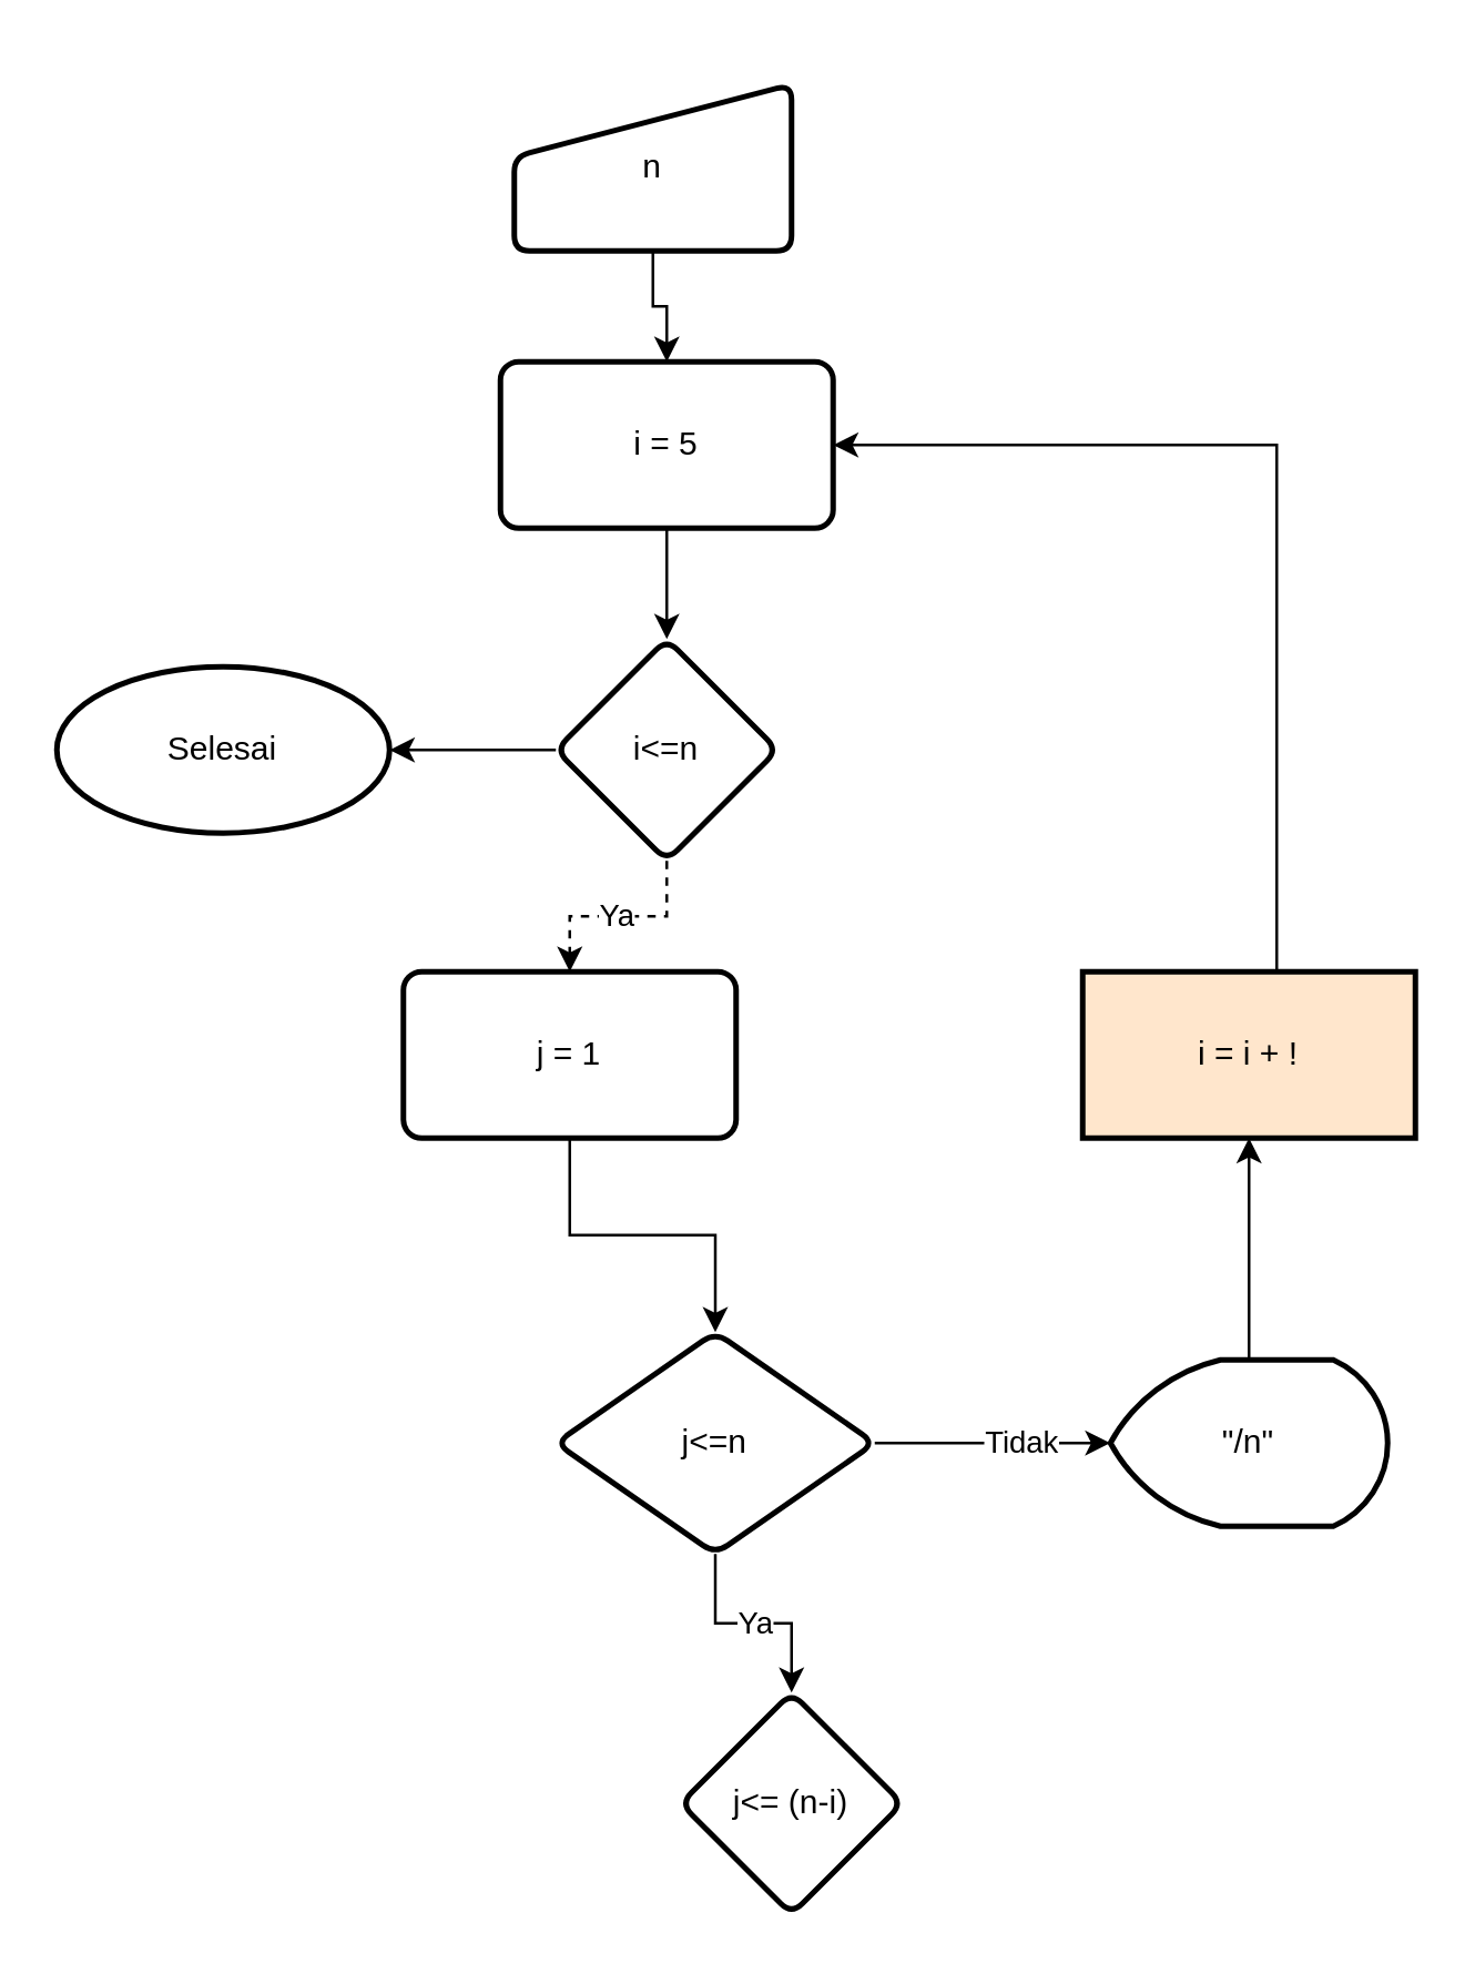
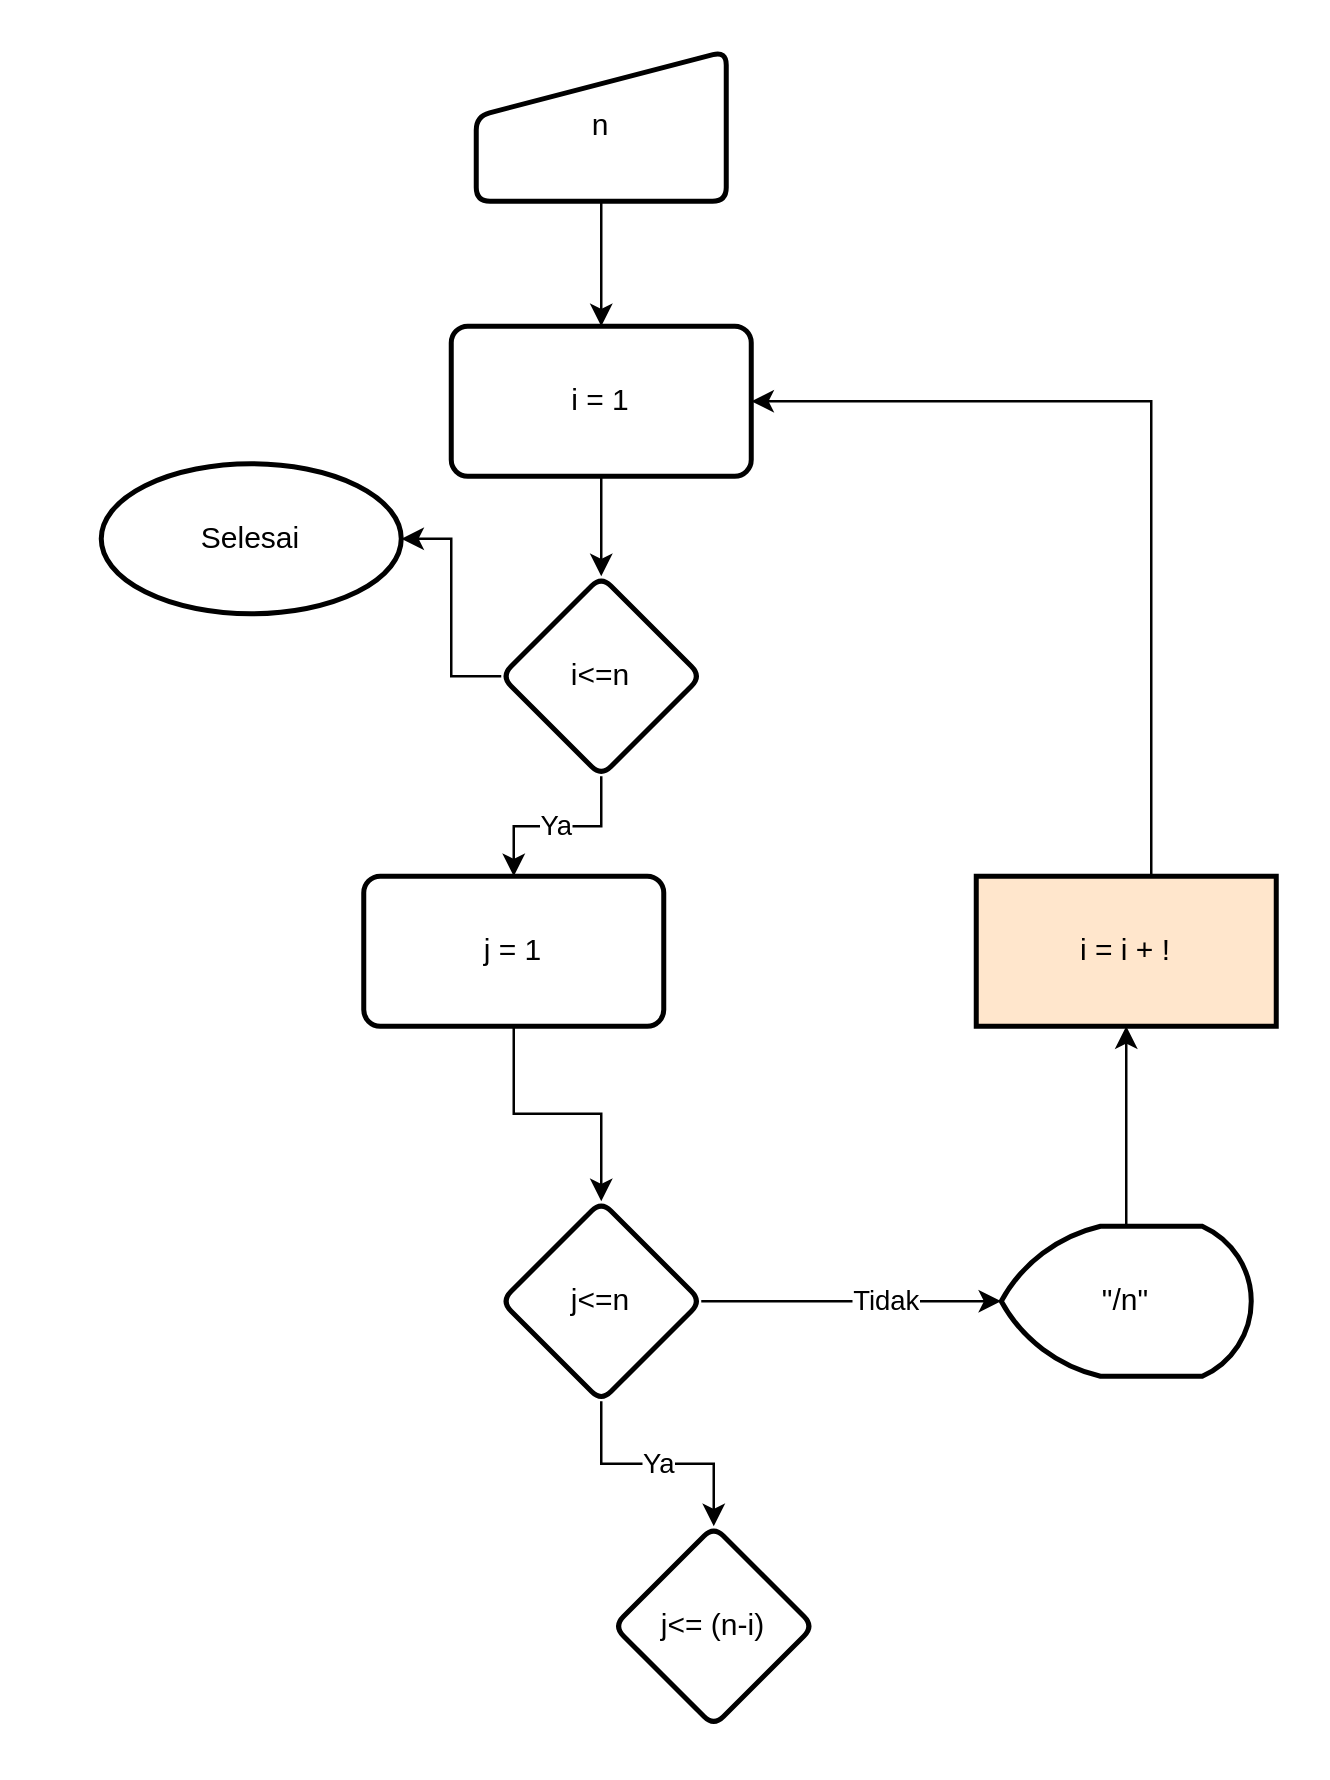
- <mxCell id="3" value="n" style="html=1;strokeWidth=2;shape=manualInput;whiteSpace=wrap;rounded=1;size=26;arcSize=11;" vertex="1" parent="1"><mxGeometry x="185" y="30" width="100" height="60" as="geometry" /></mxCell>
+ <mxCell id="3" value="n" style="html=1;strokeWidth=2;shape=manualInput;whiteSpace=wrap;rounded=1;size=26;arcSize=11;" vertex="1" parent="1"><mxGeometry x="190" y="20" width="100" height="60" as="geometry" /></mxCell>
- <mxCell id="5" value="i = 5" style="whiteSpace=wrap;html=1;strokeWidth=2;rounded=1;arcSize=11;" vertex="1" parent="1"><mxGeometry x="180" y="130" width="120" height="60" as="geometry" /></mxCell>
+ <mxCell id="5" value="i = 1" style="whiteSpace=wrap;html=1;strokeWidth=2;rounded=1;arcSize=11;" vertex="1" parent="1"><mxGeometry x="180" y="130" width="120" height="60" as="geometry" /></mxCell>
- <mxCell id="9" value="Selesai" style="ellipse;whiteSpace=wrap;html=1;strokeWidth=2;rounded=1;arcSize=11;" vertex="1" parent="1"><mxGeometry x="20" y="240" width="120" height="60" as="geometry" /></mxCell>
+ <mxCell id="9" value="Selesai" style="ellipse;whiteSpace=wrap;html=1;strokeWidth=2;rounded=1;arcSize=11;" vertex="1" parent="1"><mxGeometry x="40" y="185" width="120" height="60" as="geometry" /></mxCell>
- <mxCell id="7" value="Ya" style="edgeStyle=orthogonalEdgeStyle;rounded=0;orthogonalLoop=1;jettySize=auto;html=1;dashed=1;" edge="1" parent="1" source="8" target="11"><mxGeometry relative="1" as="geometry" /></mxCell>
+ <mxCell id="7" value="Ya" style="edgeStyle=orthogonalEdgeStyle;rounded=0;orthogonalLoop=1;jettySize=auto;html=1;" edge="1" parent="1" source="8" target="11"><mxGeometry relative="1" as="geometry" /></mxCell>
- <mxCell id="15" value="j&amp;lt;=n" style="rhombus;whiteSpace=wrap;html=1;rounded=1;strokeWidth=2;arcSize=11;" vertex="1" parent="1"><mxGeometry x="200" y="480" width="115" height="80" as="geometry" /></mxCell>
+ <mxCell id="15" value="j&amp;lt;=n" style="rhombus;whiteSpace=wrap;html=1;rounded=1;strokeWidth=2;arcSize=11;" vertex="1" parent="1"><mxGeometry x="200" y="480" width="80" height="80" as="geometry" /></mxCell>
